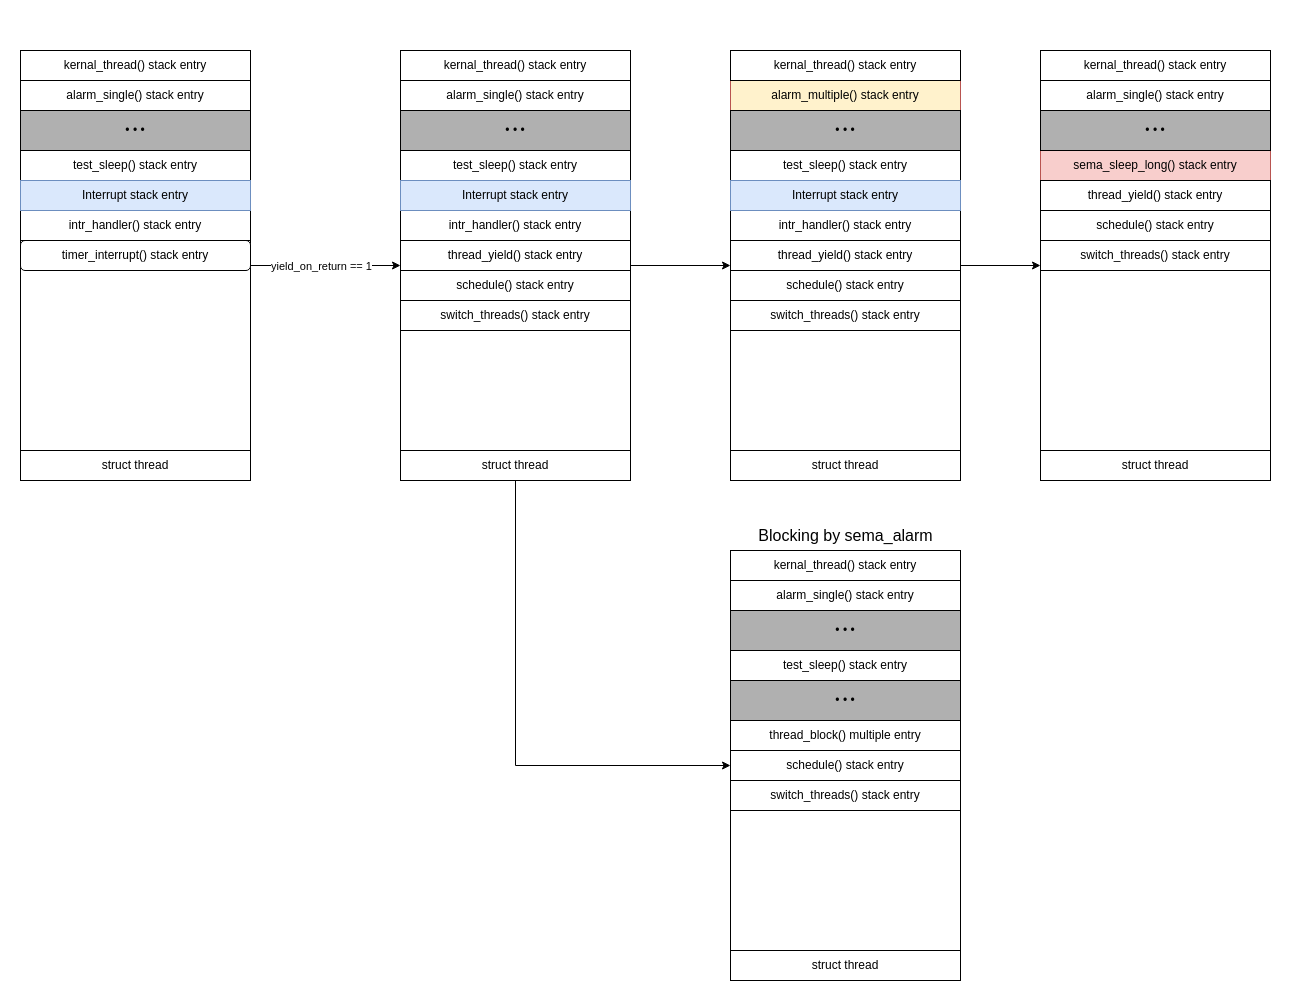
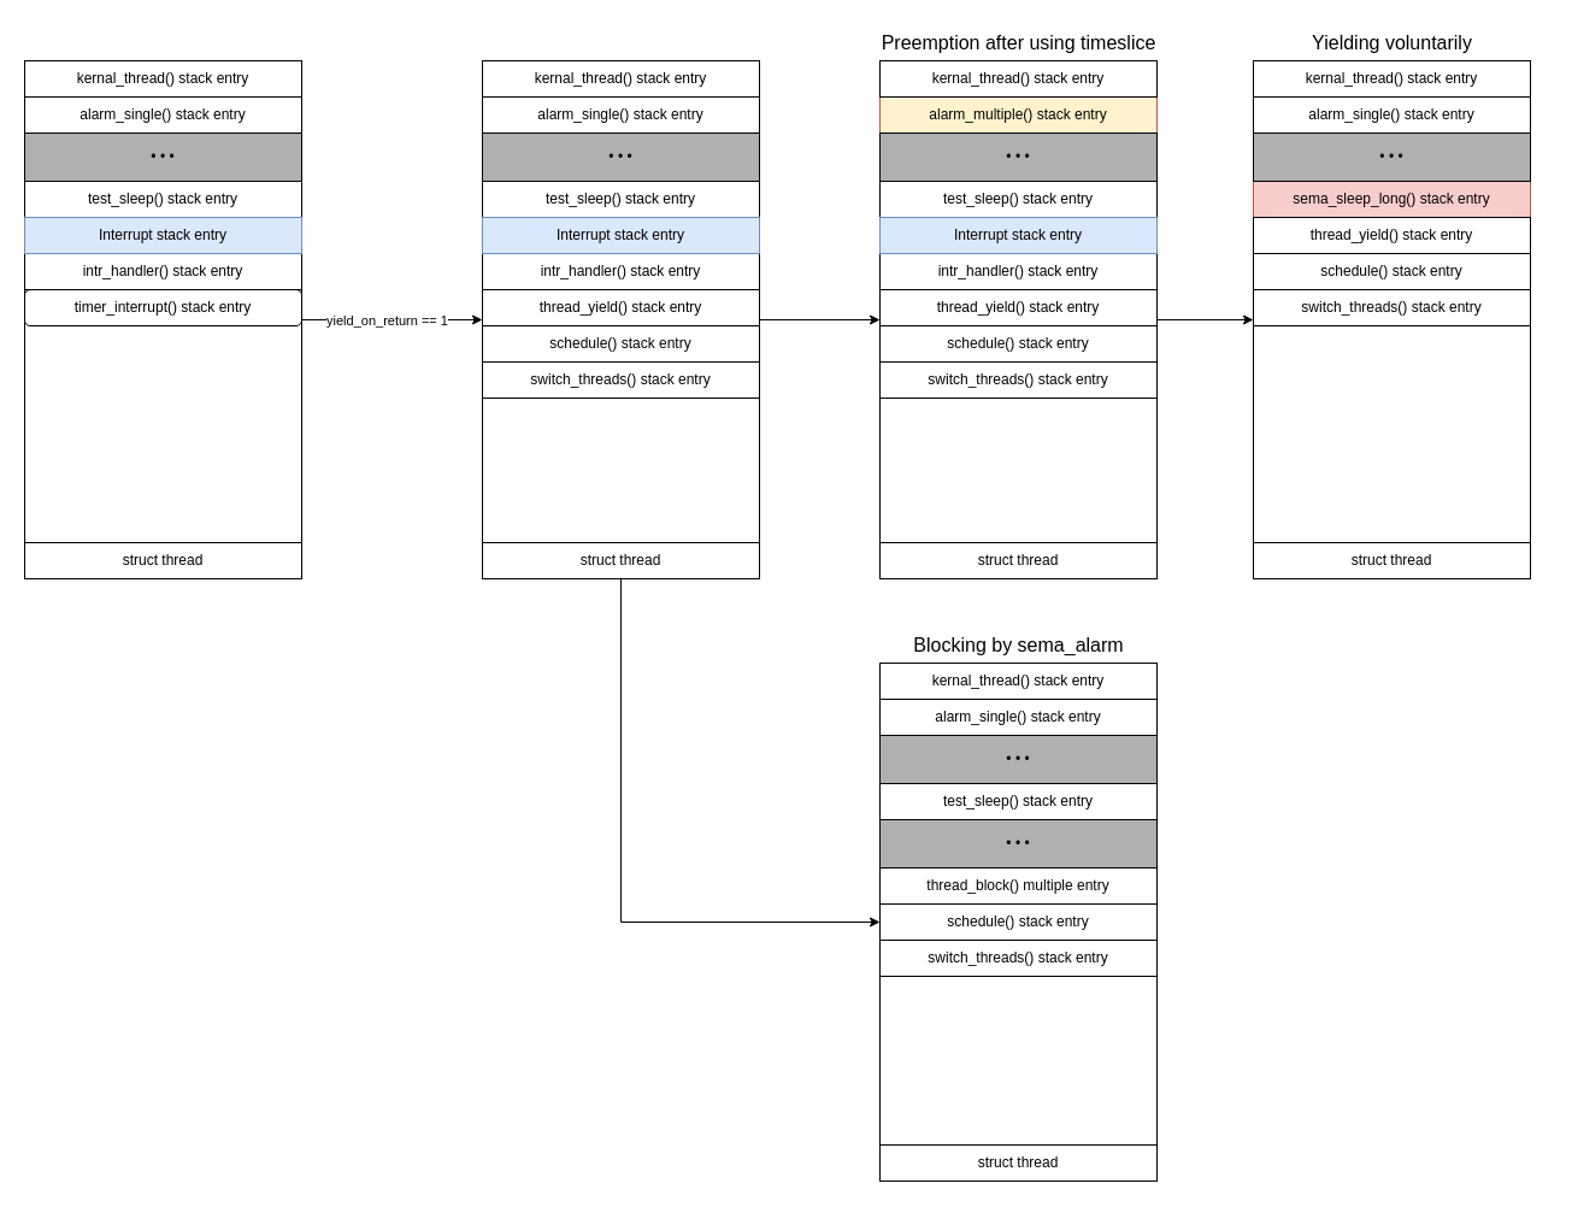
+ <mxCell id="67" value="&lt;font style=&quot;font-size: 16px;&quot;&gt;Preemption after using timeslice&lt;/font&gt;" style="text;html=1;strokeColor=none;fillColor=none;align=center;verticalAlign=middle;whiteSpace=wrap;rounded=0;" vertex="1" parent="1"><mxGeometry x="717.5" y="20" width="255" height="30" as="geometry" /></mxCell>
+ <mxCell id="68" value="&lt;span style=&quot;font-size: 16px;&quot;&gt;Yielding voluntarily&lt;/span&gt;" style="text;html=1;strokeColor=none;fillColor=none;align=center;verticalAlign=middle;whiteSpace=wrap;rounded=0;" vertex="1" parent="1"><mxGeometry x="1027.5" y="20" width="255" height="30" as="geometry" /></mxCell>
